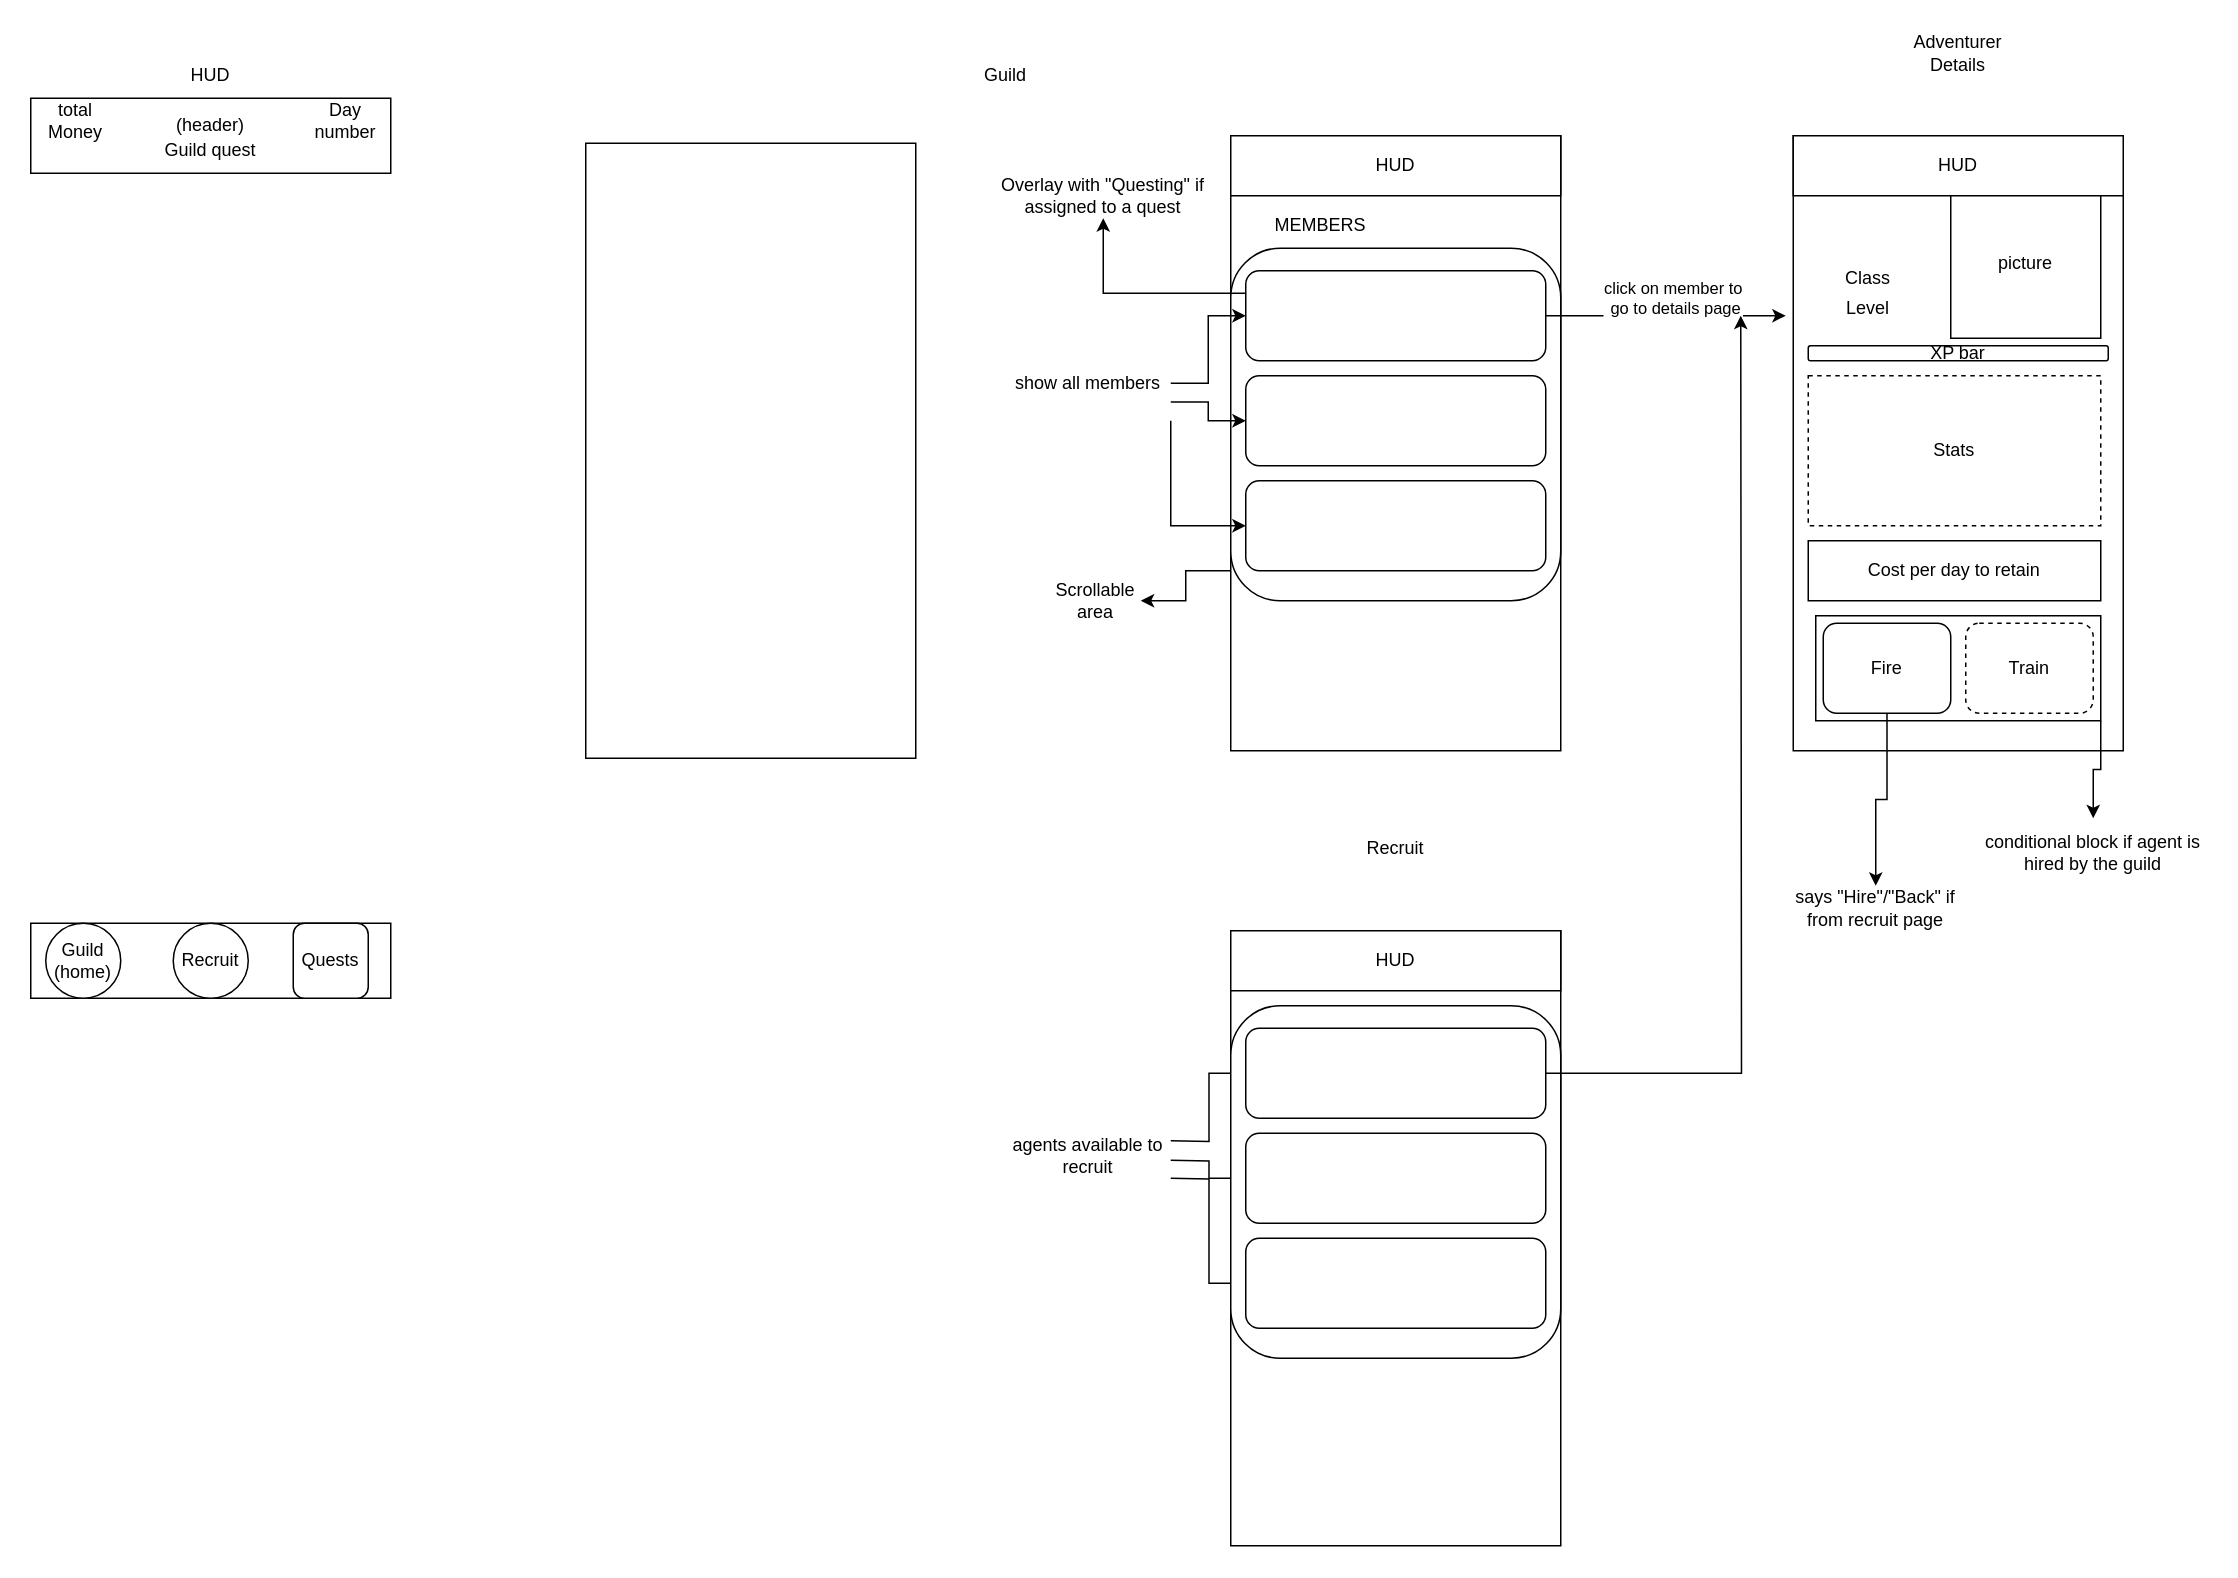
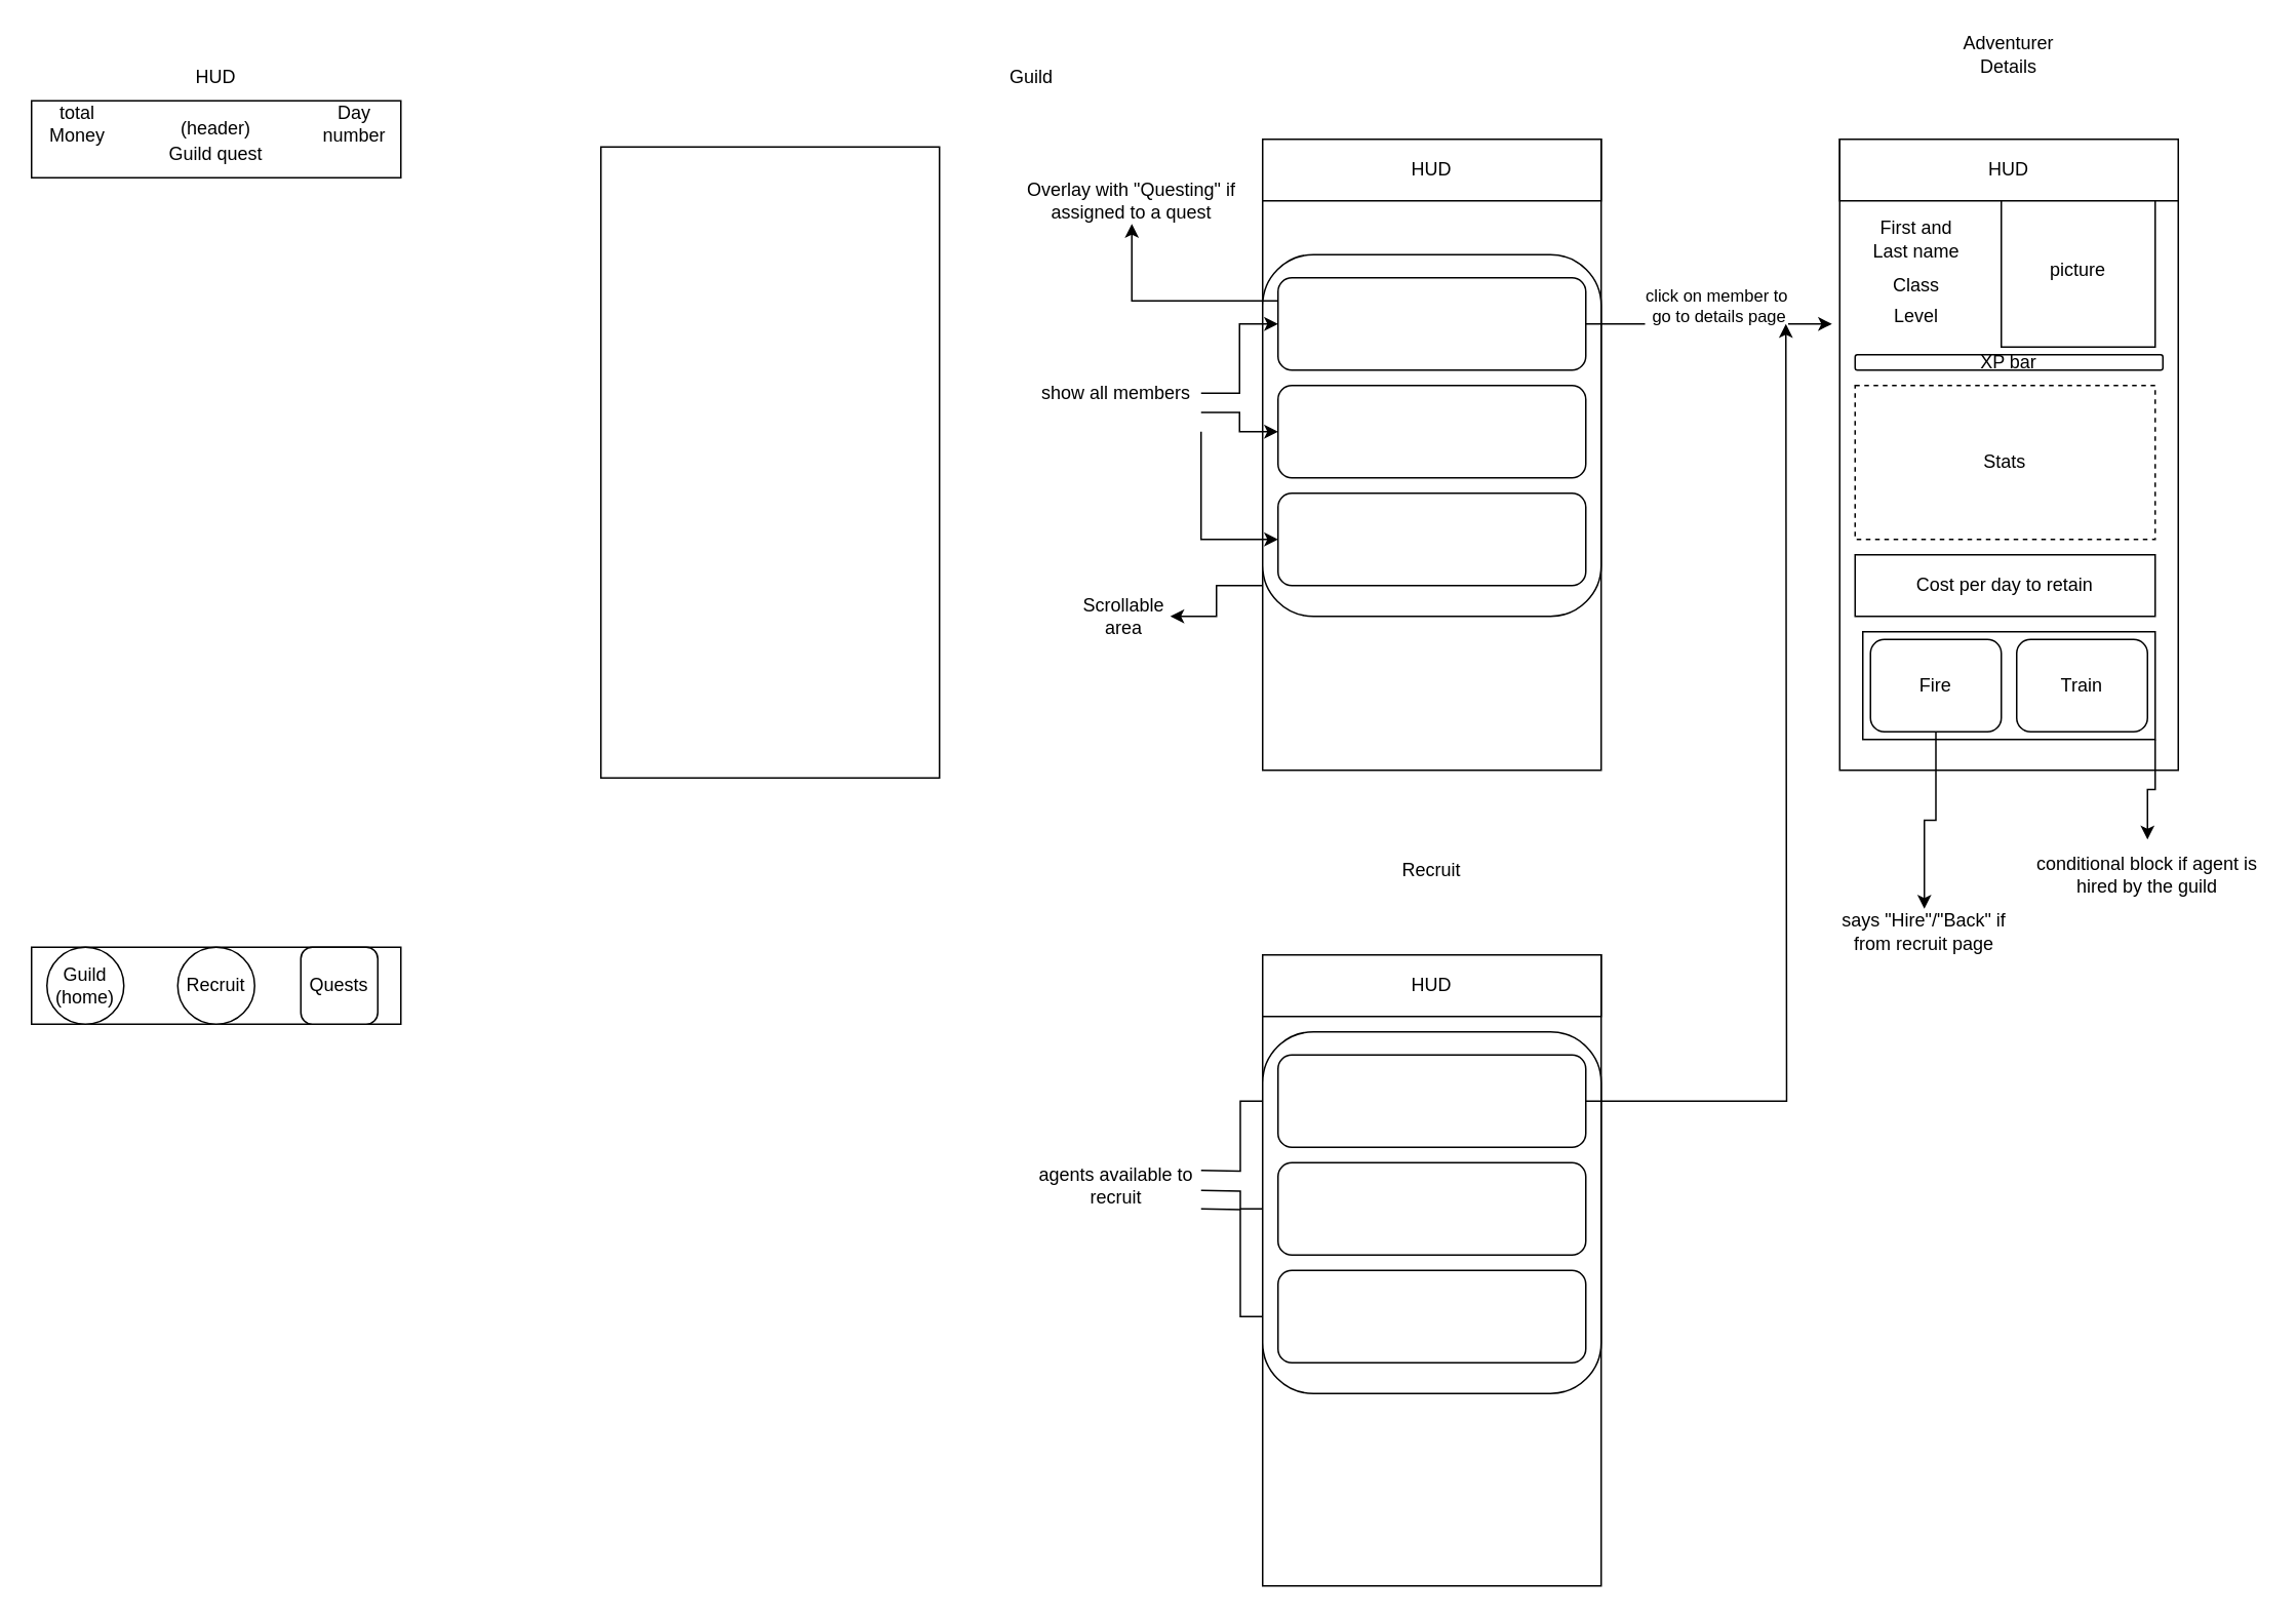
- <mxCell id="42" value="MEMBERS" style="text;html=1;align=center;verticalAlign=middle;whiteSpace=wrap;rounded=0;" parent="1" vertex="1"><mxGeometry x="820" y="135" width="120" height="30" as="geometry" /></mxCell>
+ <mxCell id="21" value="First and Last name" style="text;html=1;align=center;verticalAlign=middle;whiteSpace=wrap;rounded=0;" parent="1" vertex="1"><mxGeometry x="1215" y="140" width="60" height="30" as="geometry" /></mxCell>
- <mxCell id="32" value="Train" style="rounded=1;whiteSpace=wrap;html=1;dashed=1;" parent="1" vertex="1"><mxGeometry x="1310" y="415" width="85" height="60" as="geometry" /></mxCell>
+ <mxCell id="32" value="Train" style="rounded=1;whiteSpace=wrap;html=1;" parent="1" vertex="1"><mxGeometry x="1310" y="415" width="85" height="60" as="geometry" /></mxCell>
